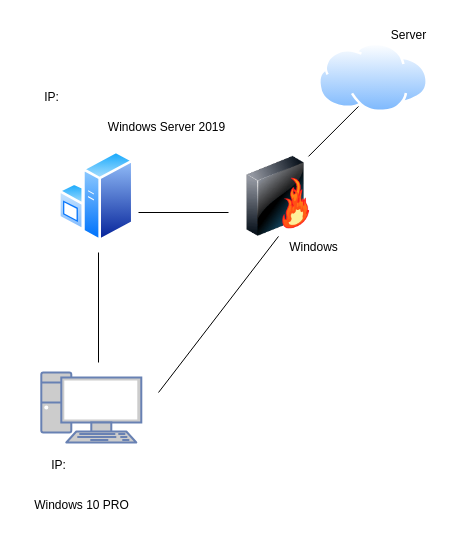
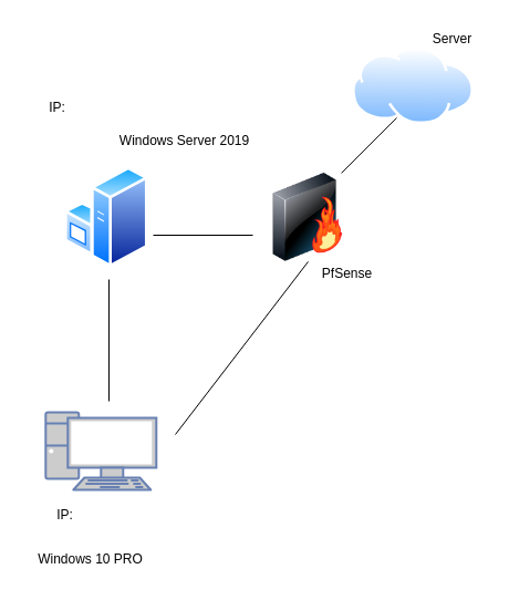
- <mxCell id="11" value="Windows" style="text;html=1;align=center;verticalAlign=middle;resizable=0;points=[];autosize=1;strokeColor=none;fillColor=none;" vertex="1" parent="1"><mxGeometry x="278" y="232" width="70" height="30" as="geometry" /></mxCell>
+ <mxCell id="11" value="PfSense" style="text;html=1;align=center;verticalAlign=middle;resizable=0;points=[];autosize=1;strokeColor=none;fillColor=none;" vertex="1" parent="1"><mxGeometry x="278" y="232" width="70" height="30" as="geometry" /></mxCell>
